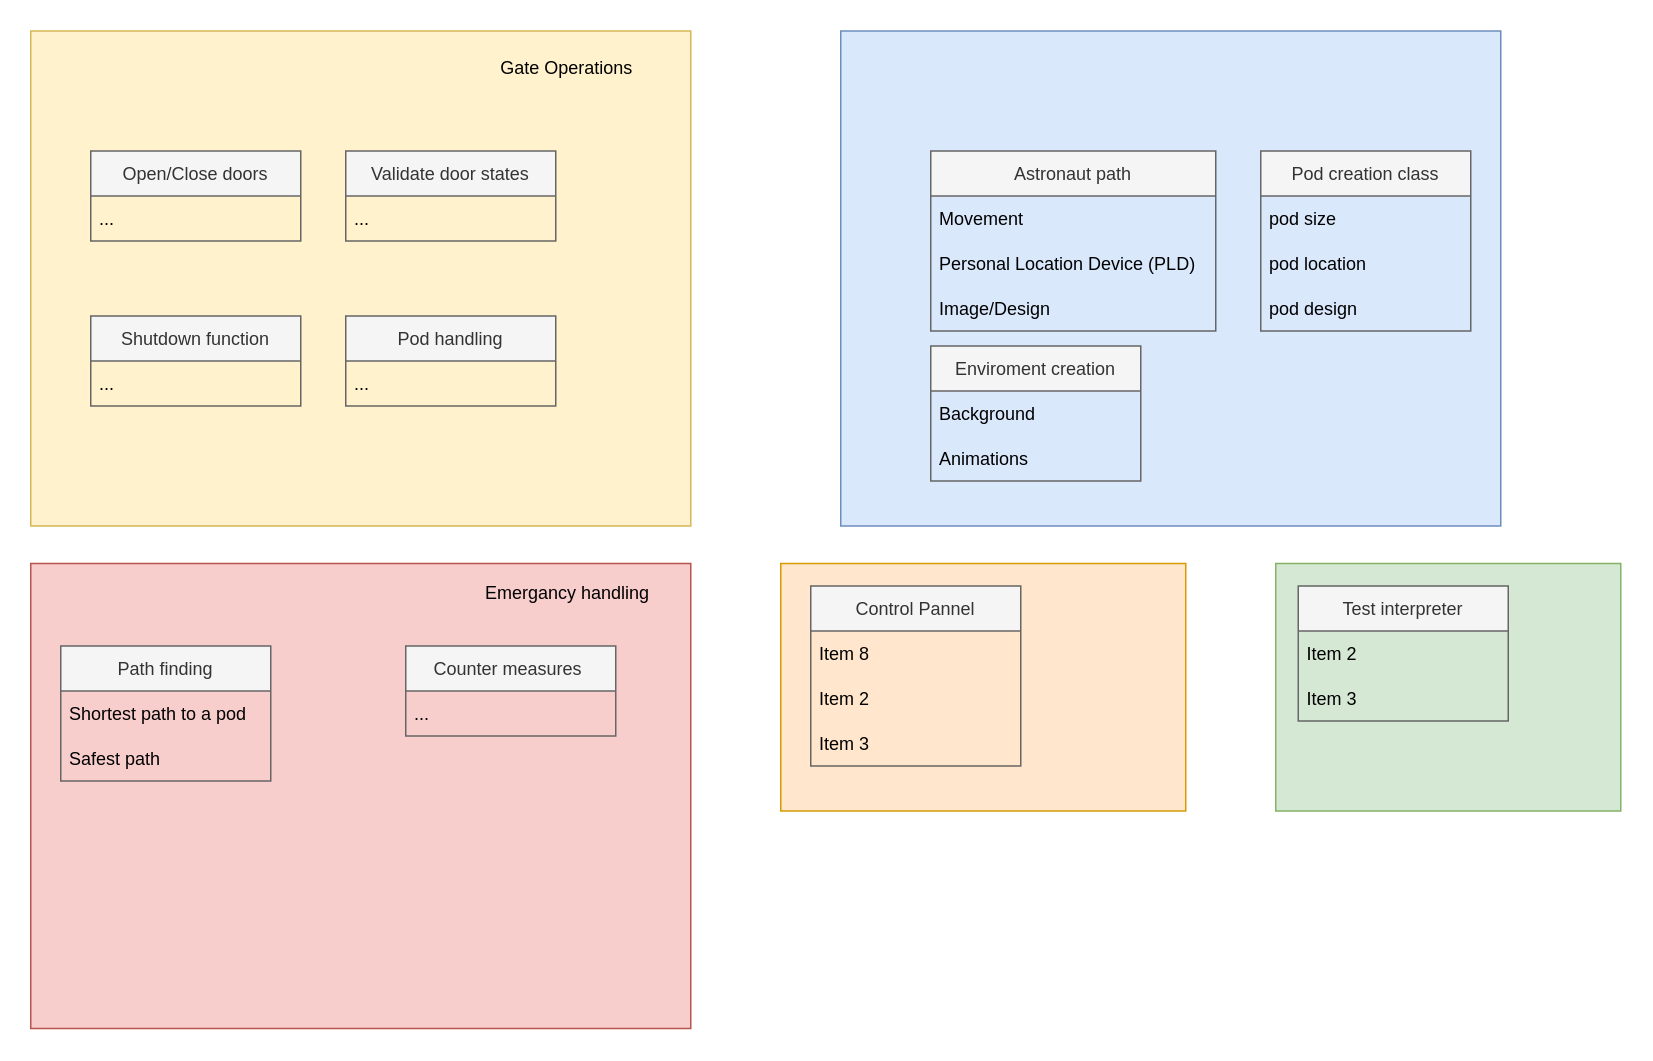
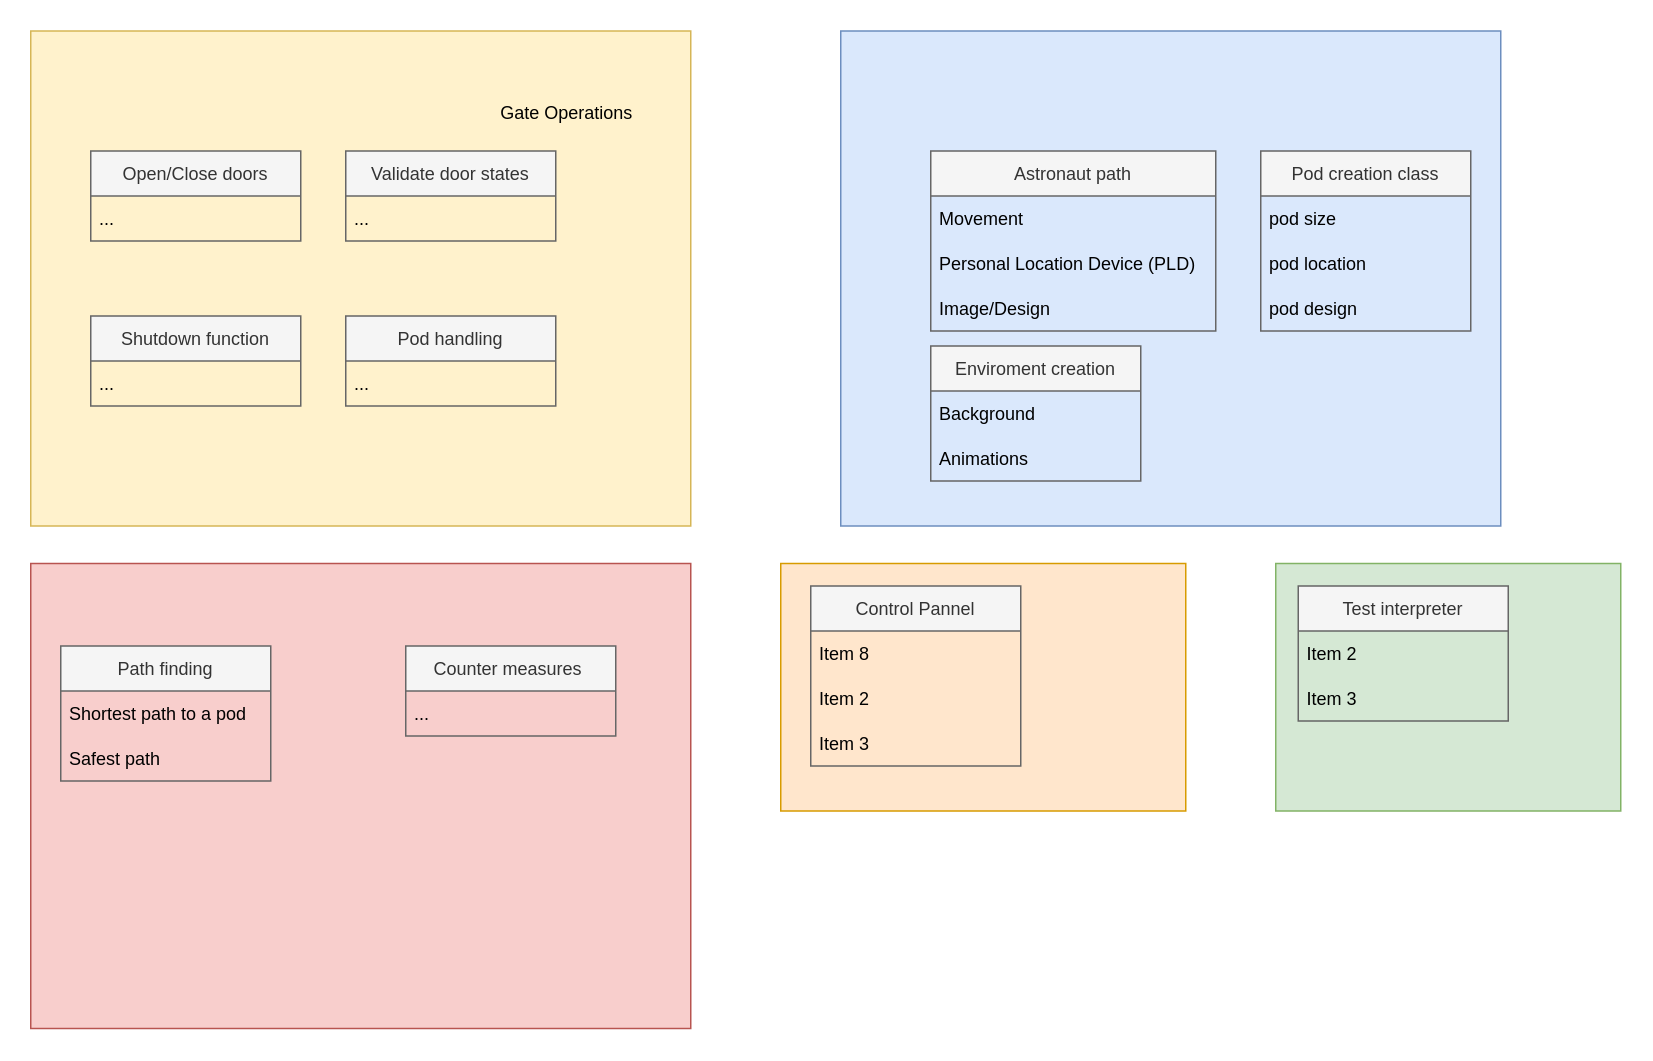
- <mxCell id="21" value="Gate Operations" style="text;html=1;strokeColor=none;fillColor=none;align=center;verticalAlign=middle;whiteSpace=wrap;rounded=0;" parent="1" vertex="1"><mxGeometry x="330" y="30" width="95" height="30" as="geometry" /></mxCell>
+ <mxCell id="21" value="Gate Operations" style="text;html=1;strokeColor=none;fillColor=none;align=center;verticalAlign=middle;whiteSpace=wrap;rounded=0;" parent="1" vertex="1"><mxGeometry x="330" y="60" width="95" height="30" as="geometry" /></mxCell>
- <mxCell id="39" value="&lt;span&gt;Emergancy handling&lt;/span&gt;" style="text;html=1;strokeColor=none;fillColor=none;align=center;verticalAlign=middle;whiteSpace=wrap;rounded=0;" parent="1" vertex="1"><mxGeometry x="312.5" y="380" width="130" height="30" as="geometry" /></mxCell>
